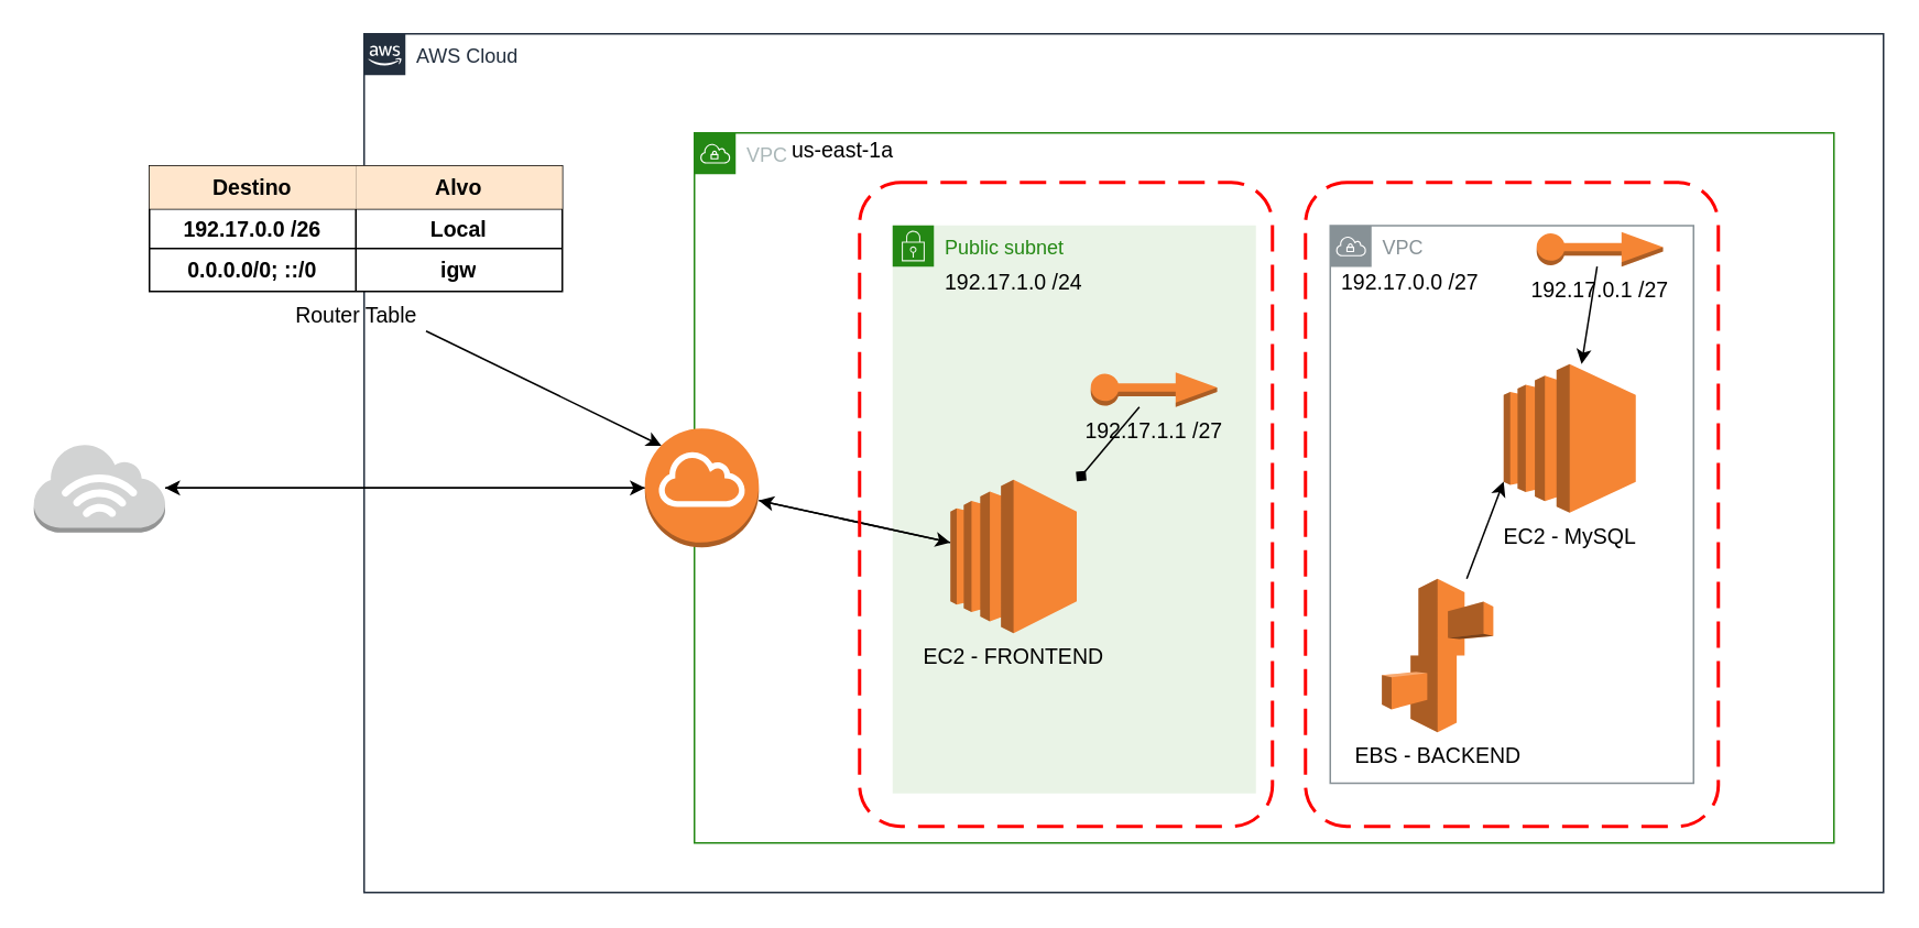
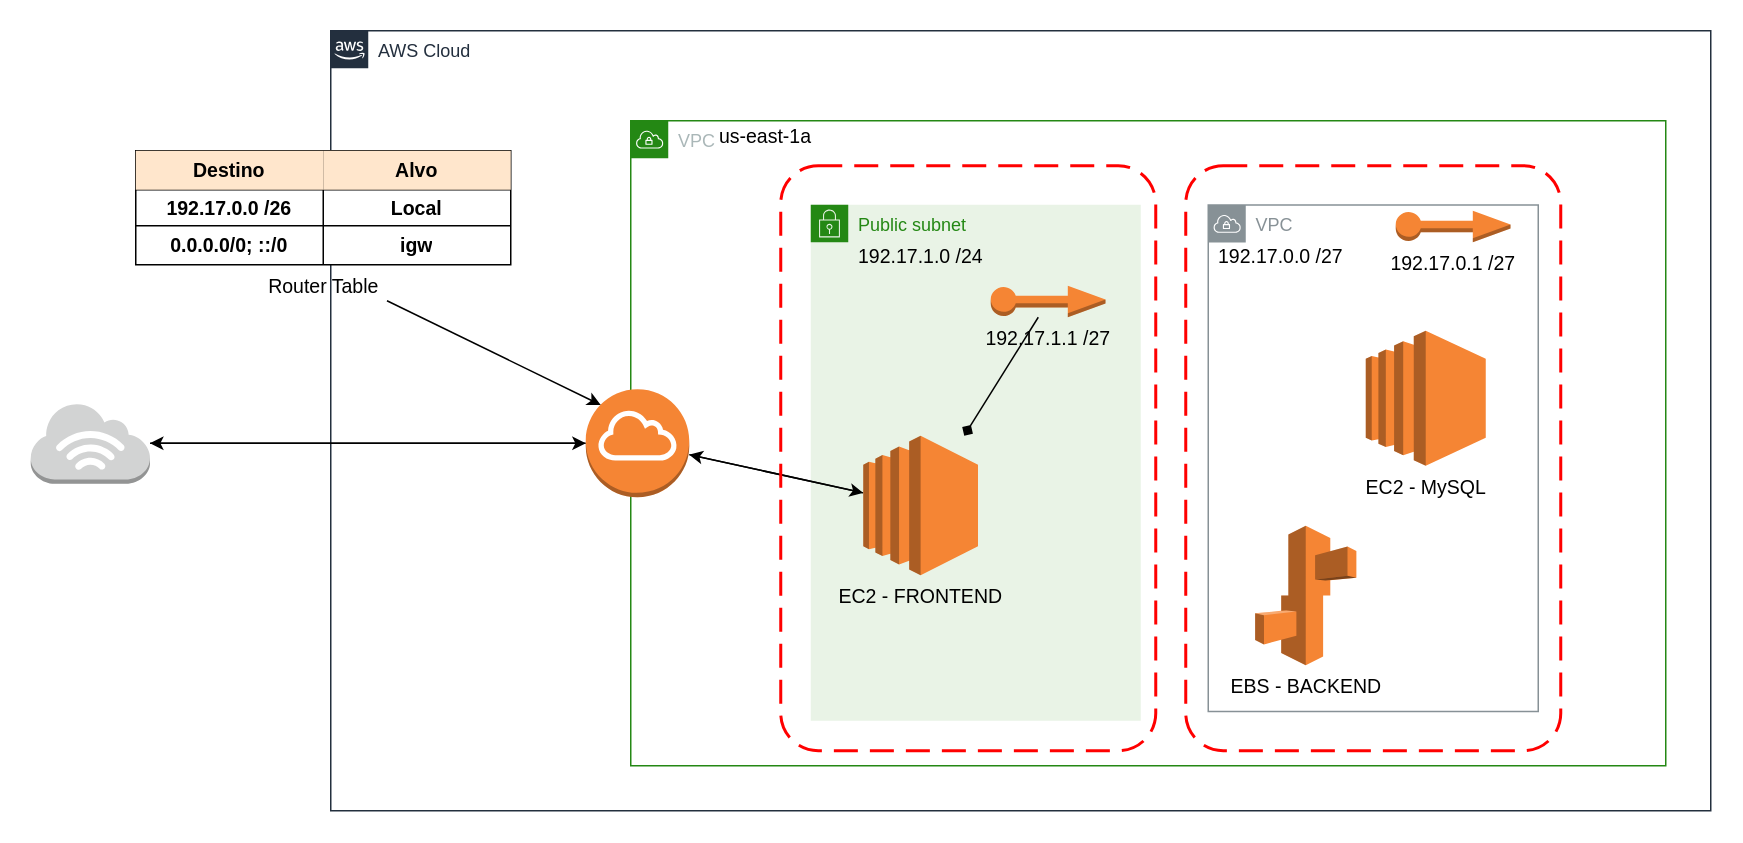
- <mxCell id="37" style="edgeStyle=none;rounded=0;orthogonalLoop=1;jettySize=auto;html=1;fontSize=13;" parent="1" source="38" target="33" edge="1"><mxGeometry relative="1" as="geometry" /></mxCell>
- <mxCell id="31" value="192.17.1.1 /27" style="outlineConnect=0;dashed=0;verticalLabelPosition=bottom;verticalAlign=top;align=center;html=1;shape=mxgraph.aws3.elastic_ip;fillColor=#F58534;gradientColor=none;fontSize=13;" parent="27" vertex="1"><mxGeometry x="140" y="115" width="76.5" height="21" as="geometry" /></mxCell>
+ <mxCell id="31" value="192.17.1.1 /27" style="outlineConnect=0;dashed=0;verticalLabelPosition=bottom;verticalAlign=top;align=center;html=1;shape=mxgraph.aws3.elastic_ip;fillColor=#F58534;gradientColor=none;fontSize=13;" parent="27" vertex="1"><mxGeometry x="140" y="80" width="76.5" height="21" as="geometry" /></mxCell>
- <mxCell id="34" style="edgeStyle=none;rounded=0;orthogonalLoop=1;jettySize=auto;html=1;entryX=0;entryY=0.79;entryDx=0;entryDy=0;entryPerimeter=0;fontSize=13;" parent="1" source="35" target="33" edge="1"><mxGeometry relative="1" as="geometry" /></mxCell>
